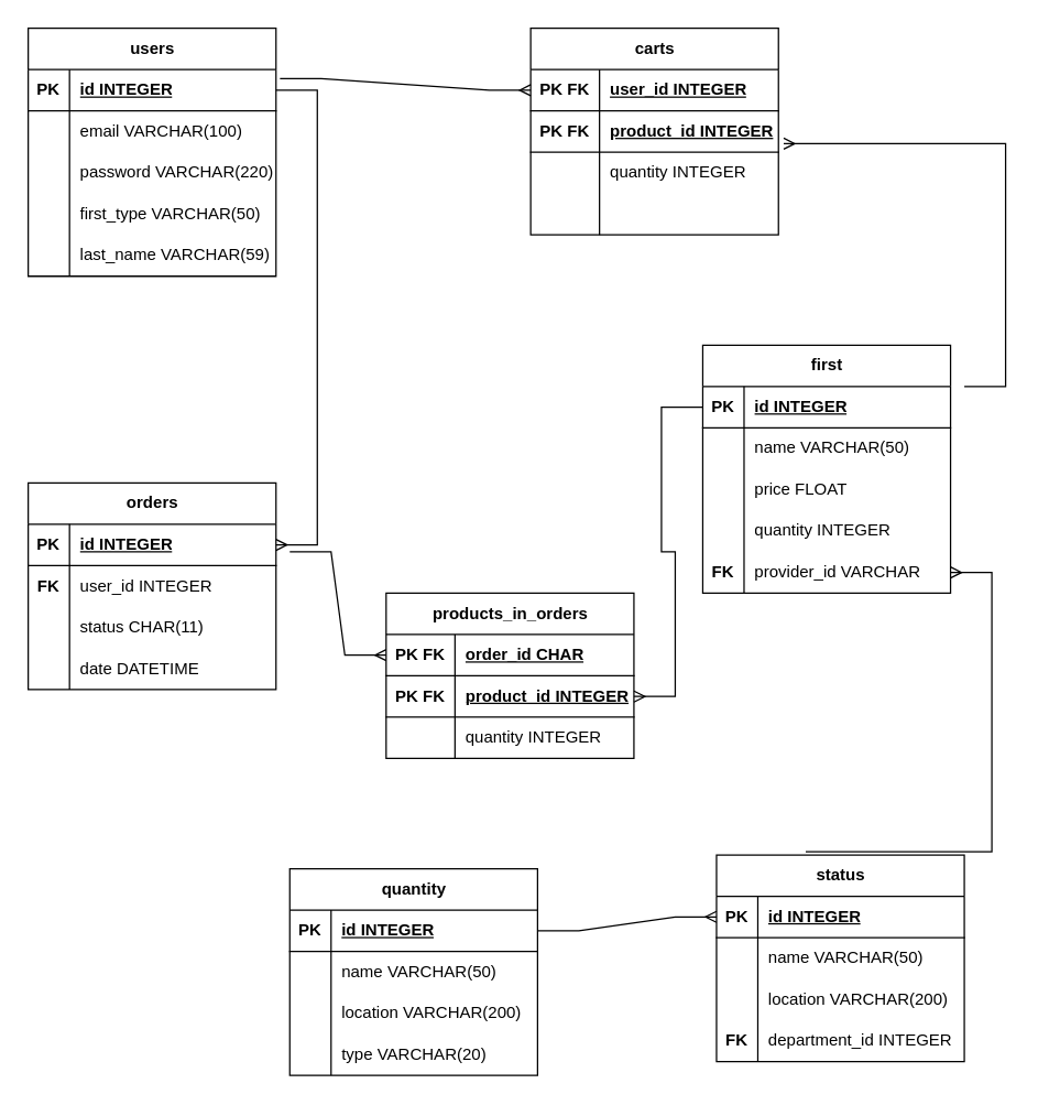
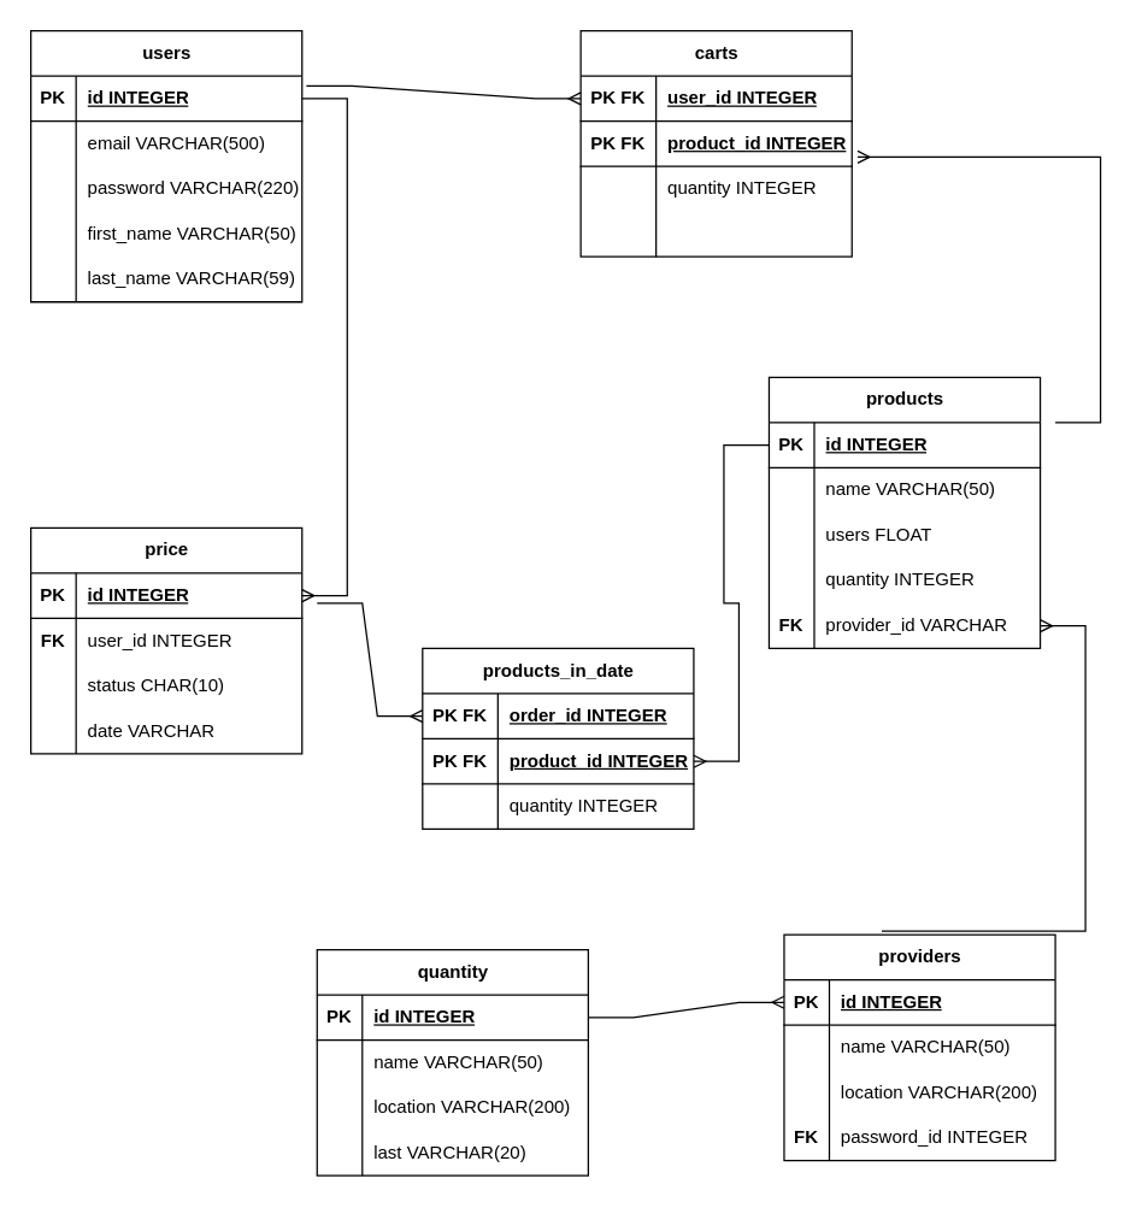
- <mxCell id="8" value="email VARCHAR(100)" style="shape=partialRectangle;connectable=0;fillColor=none;top=0;left=0;bottom=0;right=0;align=left;spacingLeft=6;overflow=hidden;whiteSpace=wrap;html=1;" vertex="1" parent="6"><mxGeometry x="30" width="150" height="30" as="geometry"><mxRectangle width="150" height="30" as="alternateBounds" /></mxGeometry></mxCell>
+ <mxCell id="8" value="email VARCHAR(500)" style="shape=partialRectangle;connectable=0;fillColor=none;top=0;left=0;bottom=0;right=0;align=left;spacingLeft=6;overflow=hidden;whiteSpace=wrap;html=1;" vertex="1" parent="6"><mxGeometry x="30" width="150" height="30" as="geometry"><mxRectangle width="150" height="30" as="alternateBounds" /></mxGeometry></mxCell>
- <mxCell id="14" value="first_type VARCHAR(50)" style="shape=partialRectangle;connectable=0;fillColor=none;top=0;left=0;bottom=0;right=0;align=left;spacingLeft=6;overflow=hidden;whiteSpace=wrap;html=1;" vertex="1" parent="12"><mxGeometry x="30" width="150" height="30" as="geometry"><mxRectangle width="150" height="30" as="alternateBounds" /></mxGeometry></mxCell>
+ <mxCell id="14" value="first_name VARCHAR(50)" style="shape=partialRectangle;connectable=0;fillColor=none;top=0;left=0;bottom=0;right=0;align=left;spacingLeft=6;overflow=hidden;whiteSpace=wrap;html=1;" vertex="1" parent="12"><mxGeometry x="30" width="150" height="30" as="geometry"><mxRectangle width="150" height="30" as="alternateBounds" /></mxGeometry></mxCell>
- <mxCell id="18" value="first" style="shape=table;startSize=30;container=1;collapsible=1;childLayout=tableLayout;fixedRows=1;rowLines=0;fontStyle=1;align=center;resizeLast=1;html=1;" vertex="1" parent="1"><mxGeometry x="510" y="250" width="180" height="180" as="geometry" /></mxCell>
+ <mxCell id="18" value="products" style="shape=table;startSize=30;container=1;collapsible=1;childLayout=tableLayout;fixedRows=1;rowLines=0;fontStyle=1;align=center;resizeLast=1;html=1;" vertex="1" parent="1"><mxGeometry x="510" y="250" width="180" height="180" as="geometry" /></mxCell>
- <mxCell id="27" value="price FLOAT" style="shape=partialRectangle;connectable=0;fillColor=none;top=0;left=0;bottom=0;right=0;align=left;spacingLeft=6;overflow=hidden;whiteSpace=wrap;html=1;" vertex="1" parent="25"><mxGeometry x="30" width="150" height="30" as="geometry"><mxRectangle width="150" height="30" as="alternateBounds" /></mxGeometry></mxCell>
+ <mxCell id="27" value="users FLOAT" style="shape=partialRectangle;connectable=0;fillColor=none;top=0;left=0;bottom=0;right=0;align=left;spacingLeft=6;overflow=hidden;whiteSpace=wrap;html=1;" vertex="1" parent="25"><mxGeometry x="30" width="150" height="30" as="geometry"><mxRectangle width="150" height="30" as="alternateBounds" /></mxGeometry></mxCell>
- <mxCell id="63" value="orders" style="shape=table;startSize=30;container=1;collapsible=1;childLayout=tableLayout;fixedRows=1;rowLines=0;fontStyle=1;align=center;resizeLast=1;html=1;" vertex="1" parent="1"><mxGeometry x="20" y="350" width="180" height="150" as="geometry" /></mxCell>
+ <mxCell id="63" value="price" style="shape=table;startSize=30;container=1;collapsible=1;childLayout=tableLayout;fixedRows=1;rowLines=0;fontStyle=1;align=center;resizeLast=1;html=1;" vertex="1" parent="1"><mxGeometry x="20" y="350" width="180" height="150" as="geometry" /></mxCell>
- <mxCell id="77" value="products_in_orders" style="shape=table;startSize=30;container=1;collapsible=1;childLayout=tableLayout;fixedRows=1;rowLines=0;fontStyle=1;align=center;resizeLast=1;html=1;" vertex="1" parent="1"><mxGeometry x="280" y="430" width="180" height="120" as="geometry" /></mxCell>
+ <mxCell id="77" value="products_in_date" style="shape=table;startSize=30;container=1;collapsible=1;childLayout=tableLayout;fixedRows=1;rowLines=0;fontStyle=1;align=center;resizeLast=1;html=1;" vertex="1" parent="1"><mxGeometry x="280" y="430" width="180" height="120" as="geometry" /></mxCell>
- <mxCell id="72" value="status CHAR(11)" style="shape=partialRectangle;connectable=0;fillColor=none;top=0;left=0;bottom=0;right=0;align=left;spacingLeft=6;overflow=hidden;whiteSpace=wrap;html=1;" vertex="1" parent="70"><mxGeometry x="30" width="150" height="30" as="geometry"><mxRectangle width="150" height="30" as="alternateBounds" /></mxGeometry></mxCell>
+ <mxCell id="72" value="status CHAR(10)" style="shape=partialRectangle;connectable=0;fillColor=none;top=0;left=0;bottom=0;right=0;align=left;spacingLeft=6;overflow=hidden;whiteSpace=wrap;html=1;" vertex="1" parent="70"><mxGeometry x="30" width="150" height="30" as="geometry"><mxRectangle width="150" height="30" as="alternateBounds" /></mxGeometry></mxCell>
- <mxCell id="80" value="order_id CHAR" style="shape=partialRectangle;connectable=0;fillColor=none;top=0;left=0;bottom=0;right=0;align=left;spacingLeft=6;fontStyle=5;overflow=hidden;whiteSpace=wrap;html=1;" vertex="1" parent="78"><mxGeometry x="50" width="130" height="30" as="geometry"><mxRectangle width="130" height="30" as="alternateBounds" /></mxGeometry></mxCell>
+ <mxCell id="80" value="order_id INTEGER" style="shape=partialRectangle;connectable=0;fillColor=none;top=0;left=0;bottom=0;right=0;align=left;spacingLeft=6;fontStyle=5;overflow=hidden;whiteSpace=wrap;html=1;" vertex="1" parent="78"><mxGeometry x="50" width="130" height="30" as="geometry"><mxRectangle width="130" height="30" as="alternateBounds" /></mxGeometry></mxCell>
- <mxCell id="75" value="date DATETIME" style="shape=partialRectangle;connectable=0;fillColor=none;top=0;left=0;bottom=0;right=0;align=left;spacingLeft=6;overflow=hidden;whiteSpace=wrap;html=1;" vertex="1" parent="73"><mxGeometry x="30" width="150" height="30" as="geometry"><mxRectangle width="150" height="30" as="alternateBounds" /></mxGeometry></mxCell>
+ <mxCell id="75" value="date VARCHAR" style="shape=partialRectangle;connectable=0;fillColor=none;top=0;left=0;bottom=0;right=0;align=left;spacingLeft=6;overflow=hidden;whiteSpace=wrap;html=1;" vertex="1" parent="73"><mxGeometry x="30" width="150" height="30" as="geometry"><mxRectangle width="150" height="30" as="alternateBounds" /></mxGeometry></mxCell>
- <mxCell id="34" value="status" style="shape=table;startSize=30;container=1;collapsible=1;childLayout=tableLayout;fixedRows=1;rowLines=0;fontStyle=1;align=center;resizeLast=1;html=1;" vertex="1" parent="1"><mxGeometry x="520" y="620" width="180" height="150" as="geometry" /></mxCell>
+ <mxCell id="34" value="providers" style="shape=table;startSize=30;container=1;collapsible=1;childLayout=tableLayout;fixedRows=1;rowLines=0;fontStyle=1;align=center;resizeLast=1;html=1;" vertex="1" parent="1"><mxGeometry x="520" y="620" width="180" height="150" as="geometry" /></mxCell>
- <mxCell id="46" value="department_id INTEGER" style="shape=partialRectangle;connectable=0;fillColor=none;top=0;left=0;bottom=0;right=0;align=left;spacingLeft=6;overflow=hidden;whiteSpace=wrap;html=1;" vertex="1" parent="44"><mxGeometry x="30" width="150" height="30" as="geometry"><mxRectangle width="150" height="30" as="alternateBounds" /></mxGeometry></mxCell>
+ <mxCell id="46" value="password_id INTEGER" style="shape=partialRectangle;connectable=0;fillColor=none;top=0;left=0;bottom=0;right=0;align=left;spacingLeft=6;overflow=hidden;whiteSpace=wrap;html=1;" vertex="1" parent="44"><mxGeometry x="30" width="150" height="30" as="geometry"><mxRectangle width="150" height="30" as="alternateBounds" /></mxGeometry></mxCell>
- <mxCell id="101" value="type VARCHAR(20)" style="shape=partialRectangle;connectable=0;fillColor=none;top=0;left=0;bottom=0;right=0;align=left;spacingLeft=6;overflow=hidden;whiteSpace=wrap;html=1;" vertex="1" parent="99"><mxGeometry x="30" width="150" height="30" as="geometry"><mxRectangle width="150" height="30" as="alternateBounds" /></mxGeometry></mxCell>
+ <mxCell id="101" value="last VARCHAR(20)" style="shape=partialRectangle;connectable=0;fillColor=none;top=0;left=0;bottom=0;right=0;align=left;spacingLeft=6;overflow=hidden;whiteSpace=wrap;html=1;" vertex="1" parent="99"><mxGeometry x="30" width="150" height="30" as="geometry"><mxRectangle width="150" height="30" as="alternateBounds" /></mxGeometry></mxCell>
